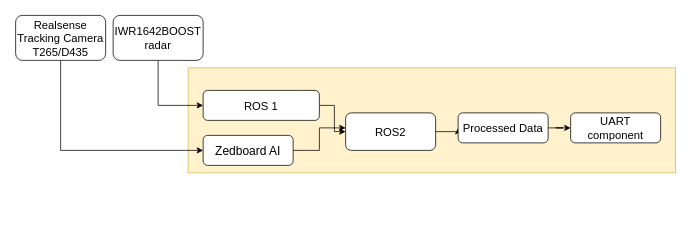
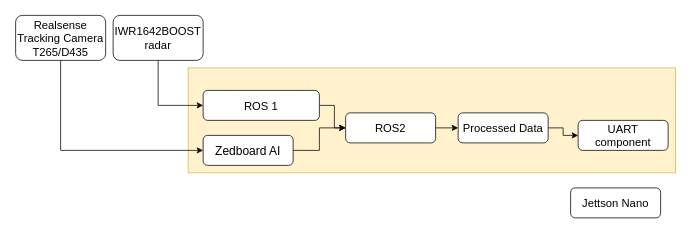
- <mxCell id="11" value="&lt;font style=&quot;font-size: 15px&quot;&gt;UART component&lt;/font&gt;" style="rounded=1;whiteSpace=wrap;html=1;fontSize=12;glass=0;strokeWidth=1;shadow=0;" parent="1" vertex="1"><mxGeometry x="760" y="150" width="120" height="40" as="geometry" /></mxCell>
+ <mxCell id="11" value="&lt;font style=&quot;font-size: 15px&quot;&gt;UART component&lt;/font&gt;" style="rounded=1;whiteSpace=wrap;html=1;fontSize=12;glass=0;strokeWidth=1;shadow=0;" parent="1" vertex="1"><mxGeometry x="770" y="160" width="120" height="40" as="geometry" /></mxCell>
- <mxCell id="8" value="&lt;font style=&quot;font-size: 15px&quot;&gt;ROS2&lt;/font&gt;" style="rounded=1;whiteSpace=wrap;html=1;fontSize=12;glass=0;strokeWidth=1;shadow=0;" parent="1" vertex="1"><mxGeometry x="460" y="150" width="120" height="50" as="geometry" /></mxCell>
+ <mxCell id="8" value="&lt;font style=&quot;font-size: 15px&quot;&gt;ROS2&lt;/font&gt;" style="rounded=1;whiteSpace=wrap;html=1;fontSize=12;glass=0;strokeWidth=1;shadow=0;" parent="1" vertex="1"><mxGeometry x="460" y="150" width="120" height="40" as="geometry" /></mxCell>
+ <mxCell id="12" value="&lt;font style=&quot;font-size: 15px&quot;&gt;Jettson Nano&lt;/font&gt;" style="rounded=1;whiteSpace=wrap;html=1;fontSize=12;glass=0;strokeWidth=1;shadow=0;" parent="1" vertex="1"><mxGeometry x="760" y="250" width="120" height="40" as="geometry" /></mxCell>
